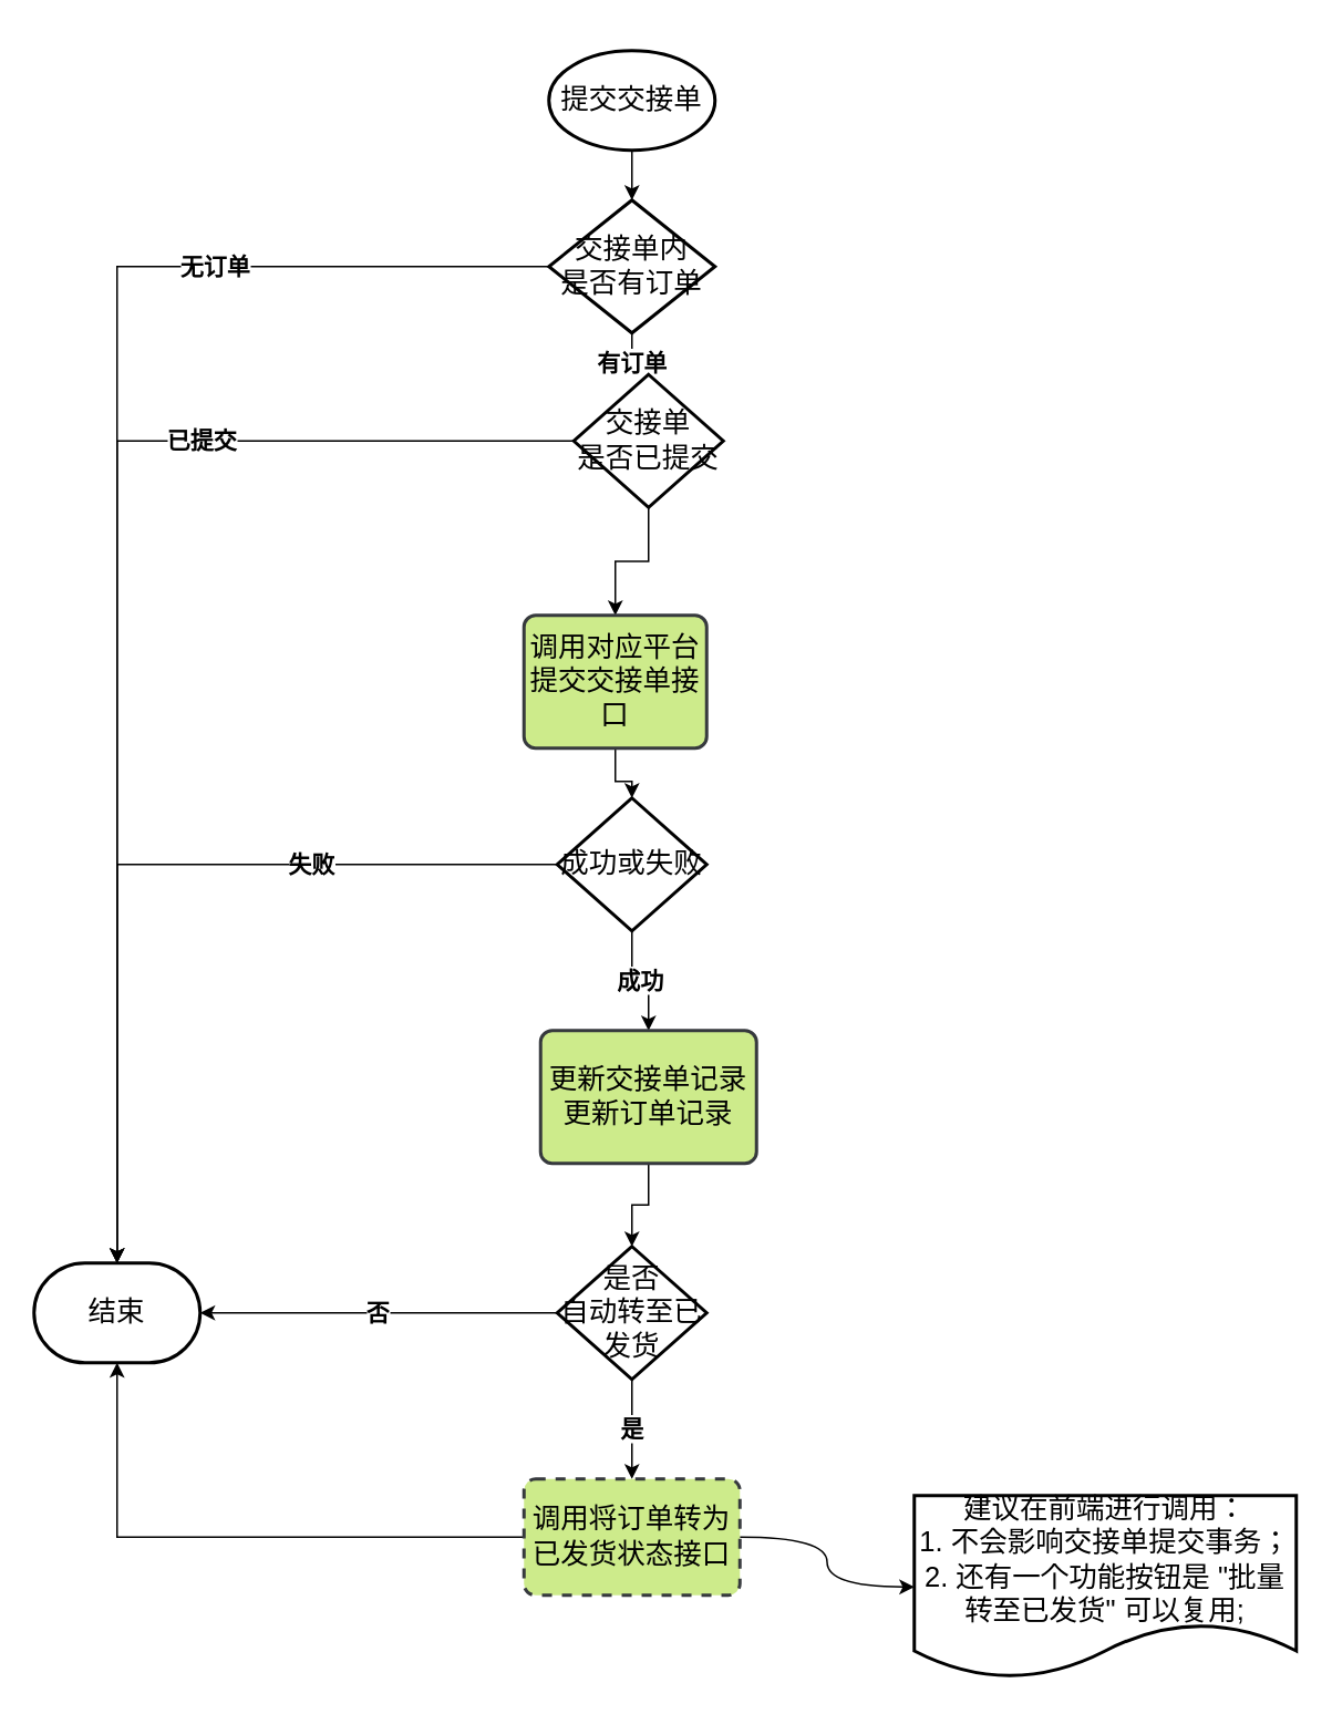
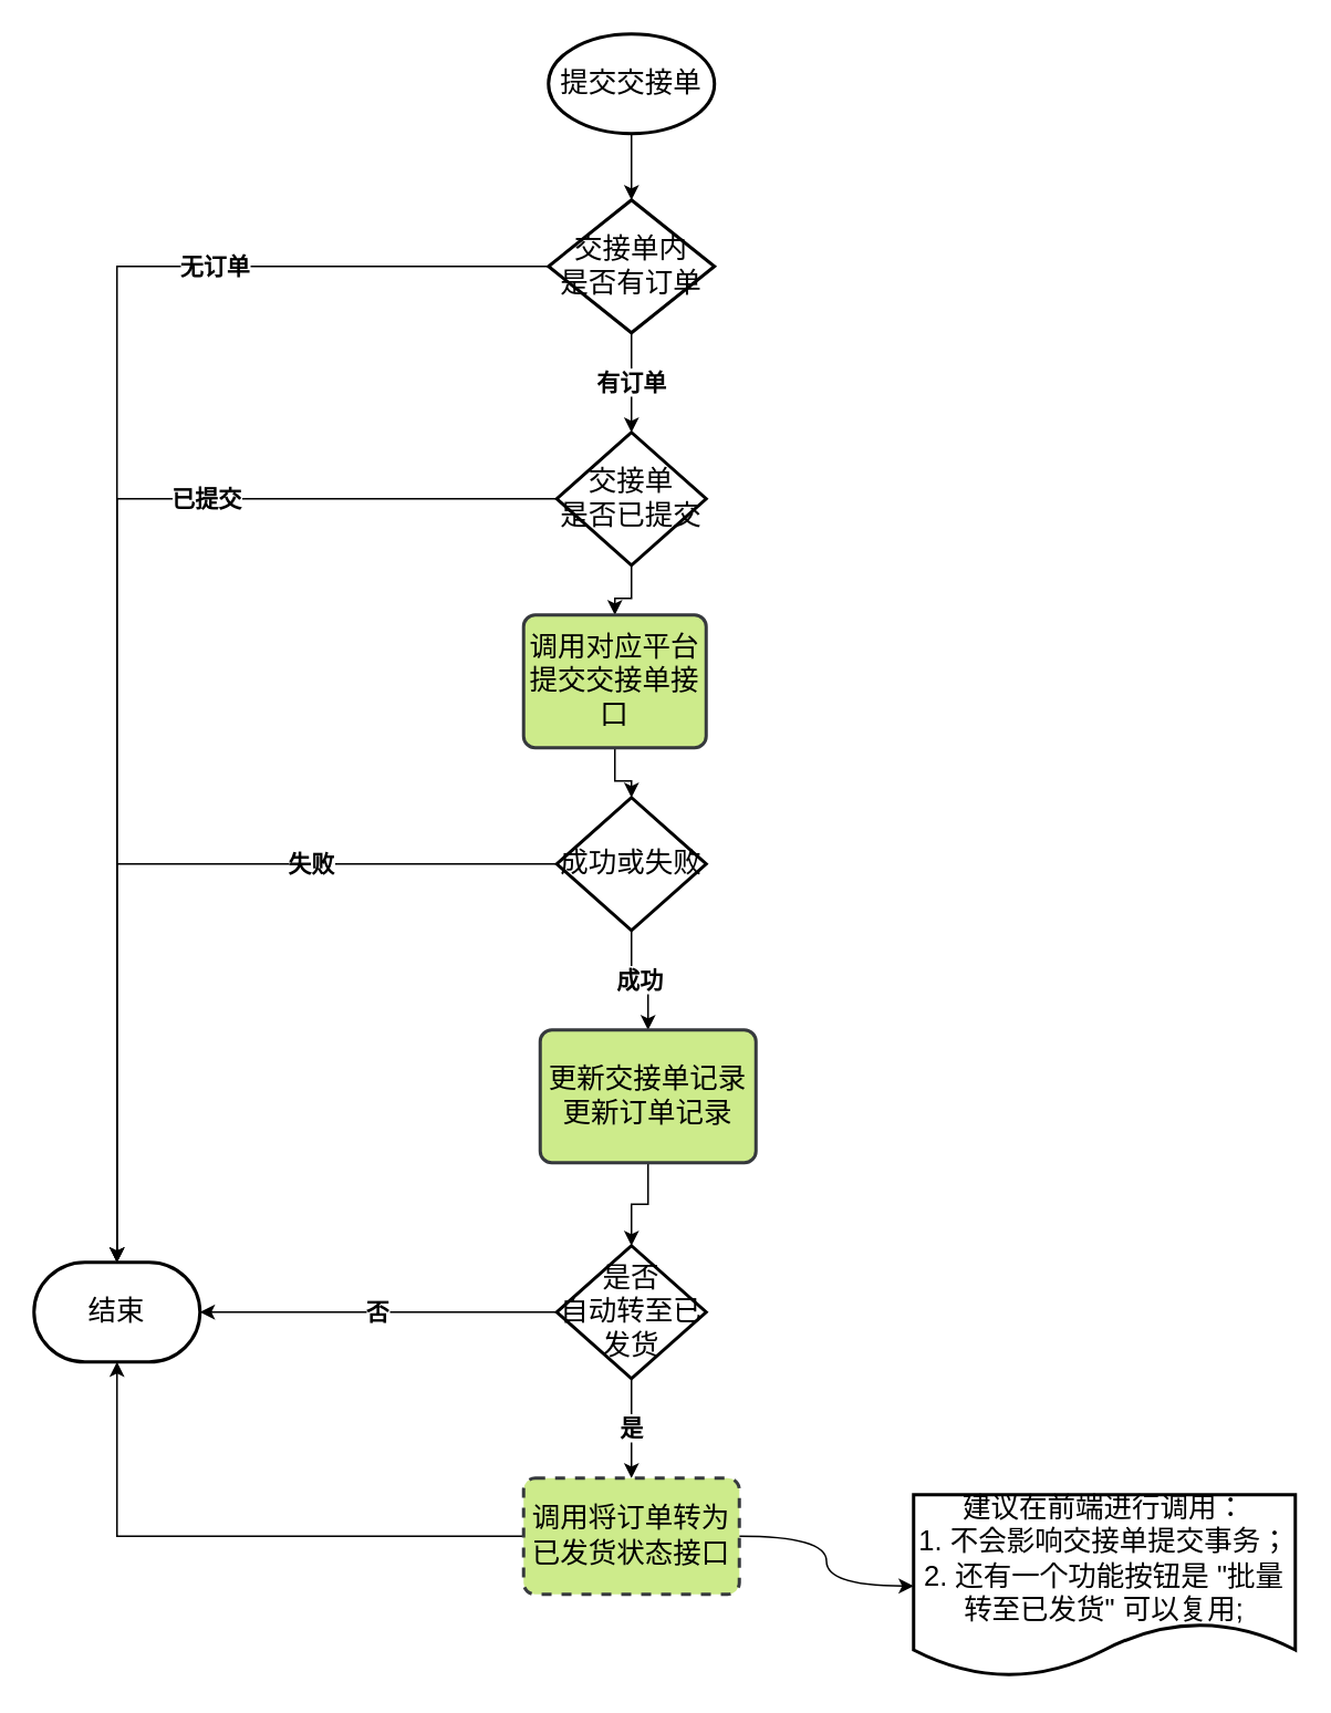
- <mxCell id="3" value="&lt;font style=&quot;font-size: 17px;&quot;&gt;提交交接单&lt;/font&gt;" style="strokeWidth=2;html=1;shape=mxgraph.flowchart.start_1;whiteSpace=wrap;" vertex="1" parent="1"><mxGeometry x="330" y="30" width="100" height="60" as="geometry" /></mxCell>
+ <mxCell id="3" value="&lt;font style=&quot;font-size: 17px;&quot;&gt;提交交接单&lt;/font&gt;" style="strokeWidth=2;html=1;shape=mxgraph.flowchart.start_1;whiteSpace=wrap;" vertex="1" parent="1"><mxGeometry x="330" y="20" width="100" height="60" as="geometry" /></mxCell>
- <mxCell id="10" value="&lt;font style=&quot;font-size: 17px;&quot;&gt;交接单&lt;br&gt;是否已提交&lt;/font&gt;" style="rhombus;whiteSpace=wrap;html=1;strokeWidth=2;" vertex="1" parent="1"><mxGeometry x="345" y="225" width="90" height="80" as="geometry" /></mxCell>
+ <mxCell id="10" value="&lt;font style=&quot;font-size: 17px;&quot;&gt;交接单&lt;br&gt;是否已提交&lt;/font&gt;" style="rhombus;whiteSpace=wrap;html=1;strokeWidth=2;" vertex="1" parent="1"><mxGeometry x="335" y="260" width="90" height="80" as="geometry" /></mxCell>
